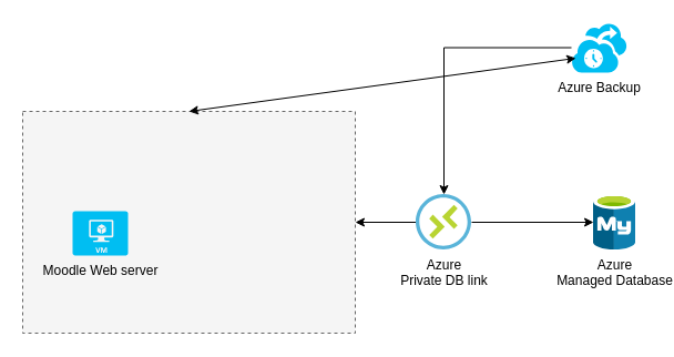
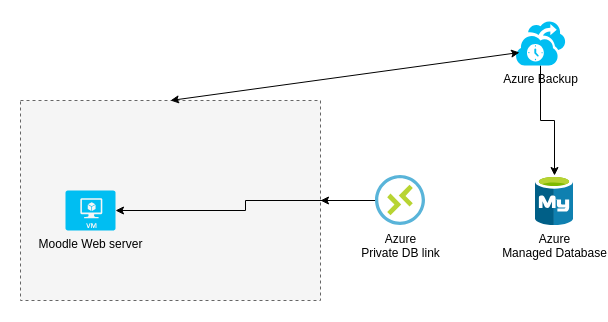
- <mxCell id="4" value="" style="edgeStyle=orthogonalEdgeStyle;rounded=0;orthogonalLoop=1;jettySize=auto;html=1;" edge="1" parent="1" source="5" target="9"><mxGeometry relative="1" as="geometry" /></mxCell>
+ <mxCell id="4" value="" style="edgeStyle=orthogonalEdgeStyle;rounded=0;orthogonalLoop=1;jettySize=auto;html=1;" edge="1" parent="1" source="5" target="6"><mxGeometry relative="1" as="geometry" /></mxCell>
- <mxCell id="7" value="" style="edgeStyle=orthogonalEdgeStyle;rounded=0;orthogonalLoop=1;jettySize=auto;html=1;" edge="1" parent="1" source="9" target="6"><mxGeometry relative="1" as="geometry" /></mxCell>
+ <mxCell id="7" value="" style="edgeStyle=orthogonalEdgeStyle;rounded=0;orthogonalLoop=1;jettySize=auto;html=1;" edge="1" parent="1" source="9" target="3"><mxGeometry relative="1" as="geometry" /></mxCell>
